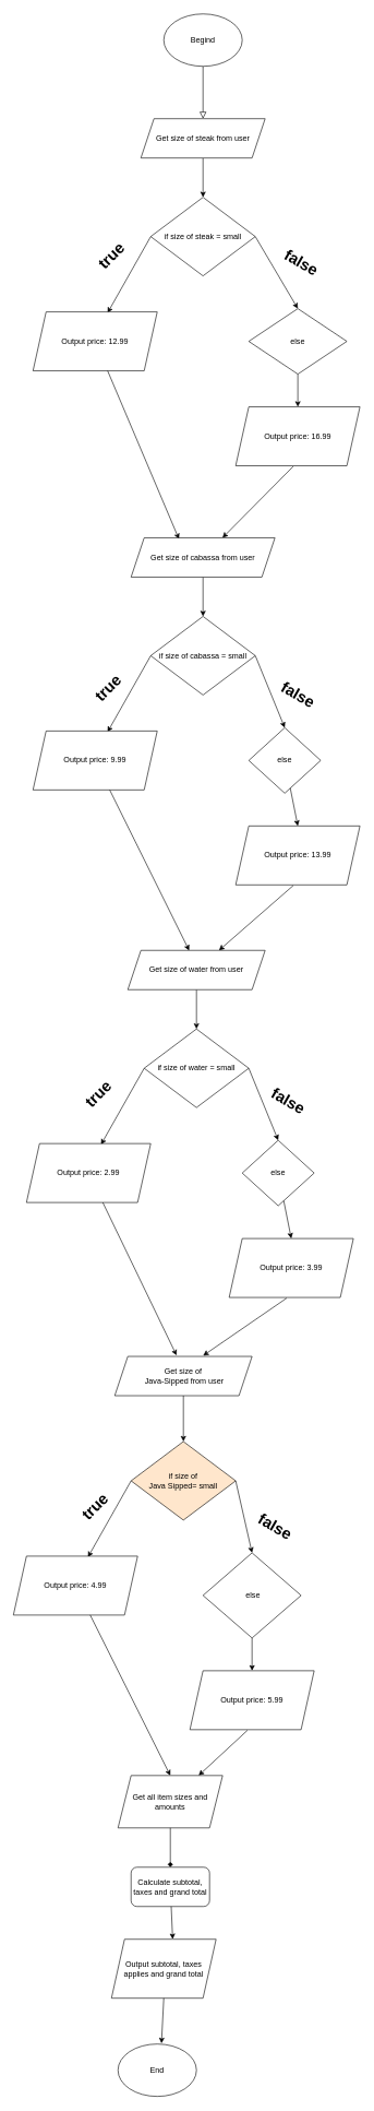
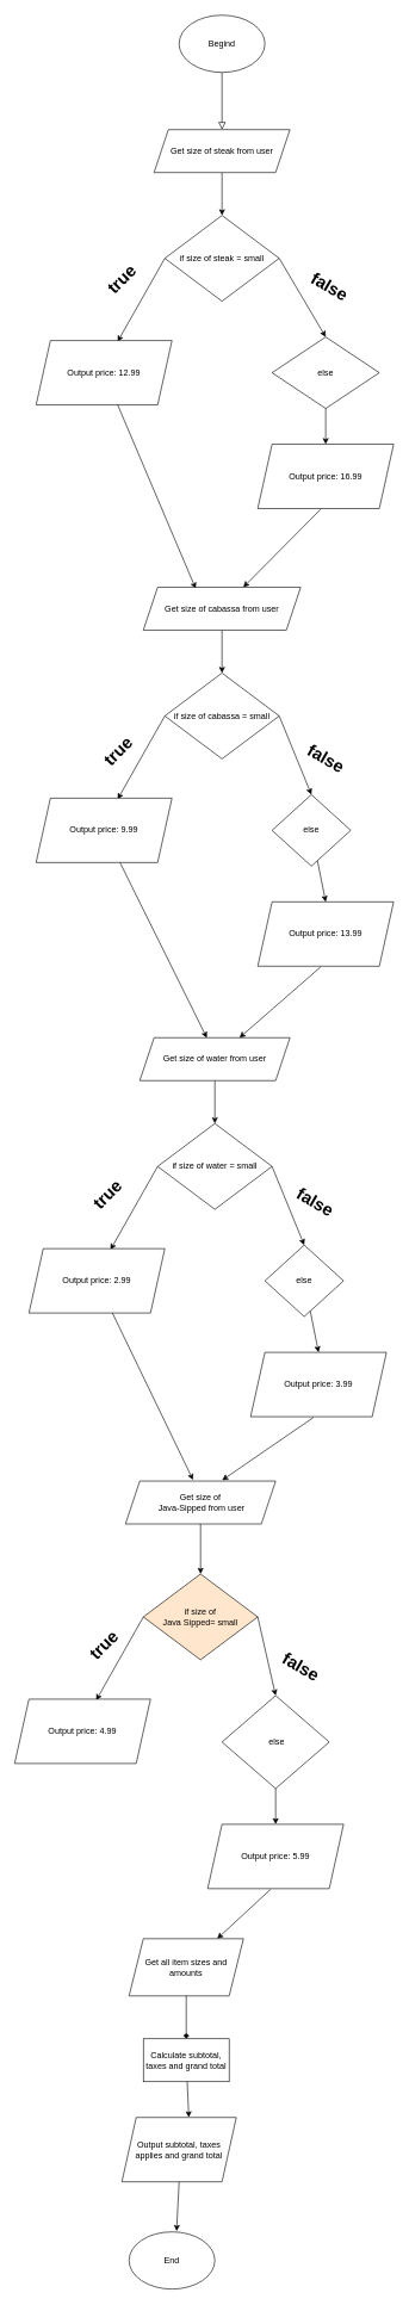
- <mxCell id="46" value="" style="endArrow=classic;html=1;rounded=0;entryX=0.5;entryY=0;entryDx=0;entryDy=0;" parent="1" source="43" target="48" edge="1"><mxGeometry width="50" height="50" relative="1" as="geometry"><mxPoint x="220" y="2580" as="sourcePoint" /><mxPoint x="270" y="2710" as="targetPoint" /></mxGeometry></mxCell>
- <mxCell id="49" value="Calculate subtotal, taxes and grand total" style="rounded=1;whiteSpace=wrap;html=1;labelBackgroundColor=none;" parent="1" vertex="1"><mxGeometry x="200" y="2850" width="120" height="60" as="geometry" /></mxCell>
+ <mxCell id="49" value="Calculate subtotal, taxes and grand total" style="whiteSpace=wrap;html=1;labelBackgroundColor=none;rounded=0;" parent="1" vertex="1"><mxGeometry x="200" y="2850" width="120" height="60" as="geometry" /></mxCell>
